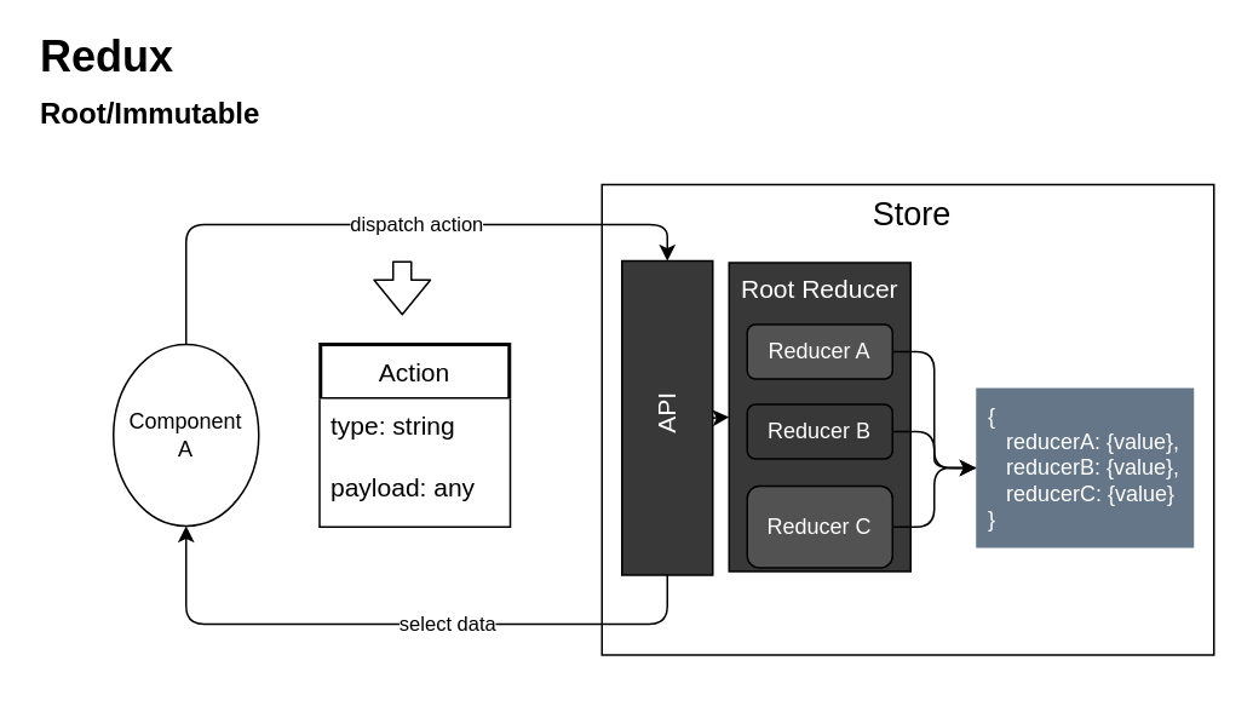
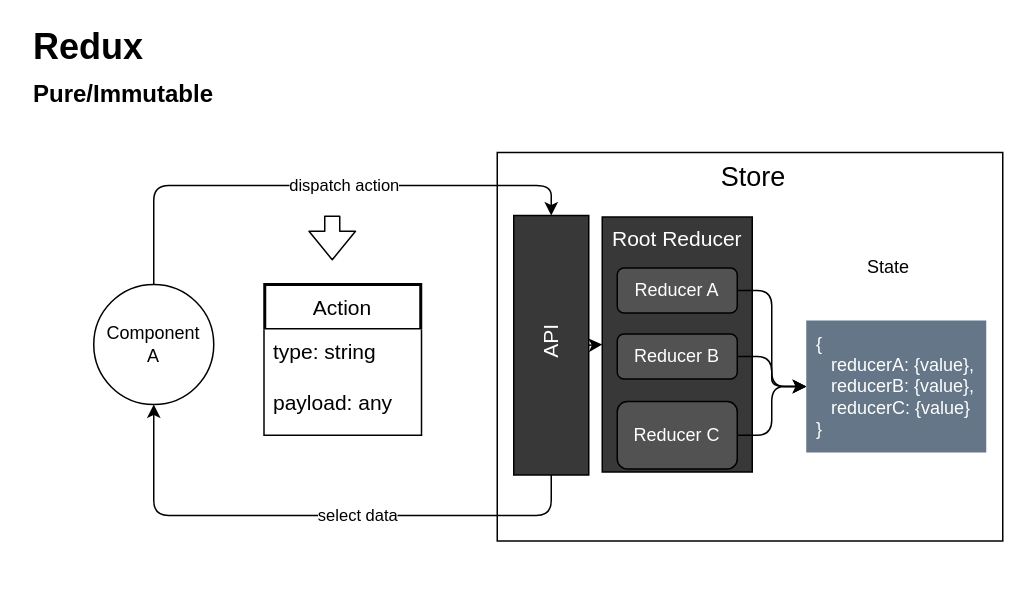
- <mxCell id="17" value="Redux&lt;br&gt;&lt;font size=&quot;3&quot;&gt;Root/Immutable&lt;/font&gt;" style="text;html=1;strokeColor=none;fillColor=none;align=left;verticalAlign=middle;whiteSpace=wrap;rounded=0;fontSize=24;fontStyle=1" parent="1" vertex="1"><mxGeometry x="20" y="20" width="131" height="50" as="geometry" /></mxCell>
+ <mxCell id="17" value="Redux&lt;br&gt;&lt;font size=&quot;3&quot;&gt;Pure/Immutable&lt;/font&gt;" style="text;html=1;strokeColor=none;fillColor=none;align=left;verticalAlign=middle;whiteSpace=wrap;rounded=0;fontSize=24;fontStyle=1" parent="1" vertex="1"><mxGeometry x="20" y="20" width="131" height="50" as="geometry" /></mxCell>
+ <mxCell id="12" value="State" style="text;html=1;strokeColor=none;fillColor=none;align=center;verticalAlign=middle;whiteSpace=wrap;rounded=0;fontStyle=0" parent="1" vertex="1"><mxGeometry x="534" y="163" width="116" height="30" as="geometry" /></mxCell>
- <mxCell id="8" value="Reducer B" style="rounded=1;whiteSpace=wrap;html=1;shadow=0;glass=0;sketch=0;fontSize=12;fontColor=#FFFFFF;fillColor=#383838;" parent="1" vertex="1"><mxGeometry x="411" y="222" width="80" height="30" as="geometry" /></mxCell>
+ <mxCell id="8" value="Reducer B" style="rounded=1;whiteSpace=wrap;html=1;shadow=0;glass=0;sketch=0;fontSize=12;fontColor=#FFFFFF;fillColor=#525252;" parent="1" vertex="1"><mxGeometry x="411" y="222" width="80" height="30" as="geometry" /></mxCell>
- <mxCell id="2" value="Component&lt;br&gt;A" style="ellipse;whiteSpace=wrap;html=1;aspect=fixed;" parent="1" vertex="1"><mxGeometry x="62" y="189" width="80" height="100" as="geometry" /></mxCell>
+ <mxCell id="2" value="Component&lt;br&gt;A" style="ellipse;whiteSpace=wrap;html=1;aspect=fixed;" parent="1" vertex="1"><mxGeometry x="62" y="189" width="80" height="80" as="geometry" /></mxCell>
- <mxCell id="7" style="edgeStyle=orthogonalEdgeStyle;html=1;exitX=1;exitY=0.5;exitDx=0;exitDy=0;fontSize=12;fontColor=#FFFFFF;entryX=0;entryY=0.5;entryDx=0;entryDy=0;endArrow=none;" parent="1" source="8" target="11" edge="1"><mxGeometry relative="1" as="geometry"><mxPoint x="556" y="237" as="targetPoint" /></mxGeometry></mxCell>
+ <mxCell id="7" style="edgeStyle=orthogonalEdgeStyle;html=1;exitX=1;exitY=0.5;exitDx=0;exitDy=0;fontSize=12;fontColor=#FFFFFF;entryX=0;entryY=0.5;entryDx=0;entryDy=0;" parent="1" source="8" target="11" edge="1"><mxGeometry relative="1" as="geometry"><mxPoint x="556" y="237" as="targetPoint" /></mxGeometry></mxCell>
